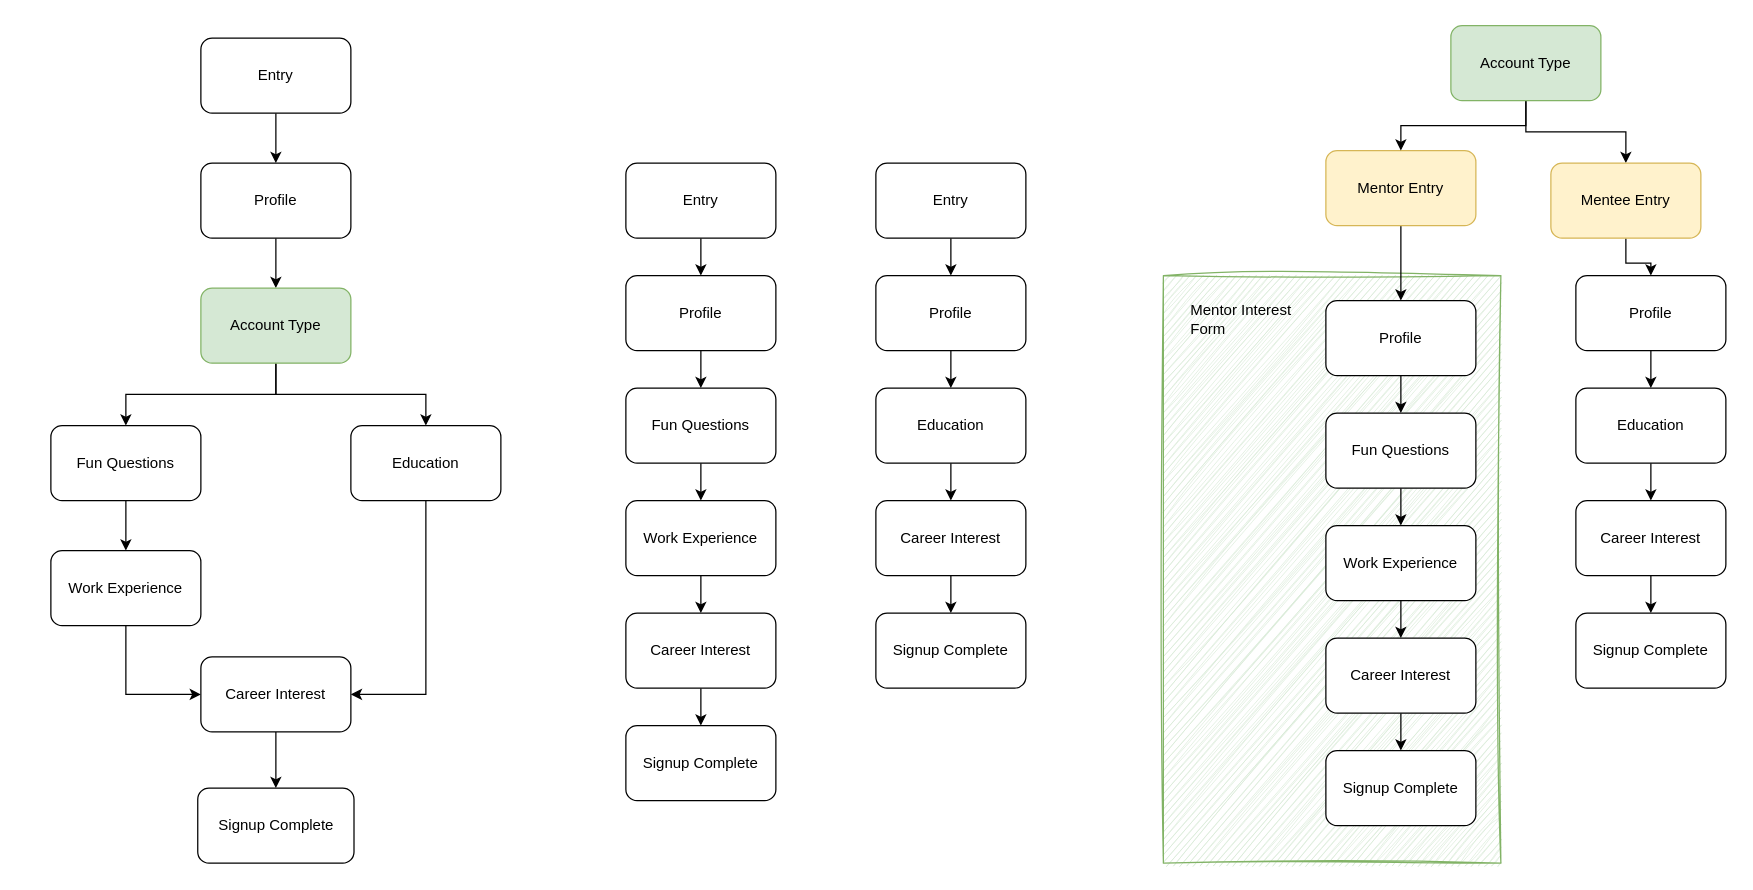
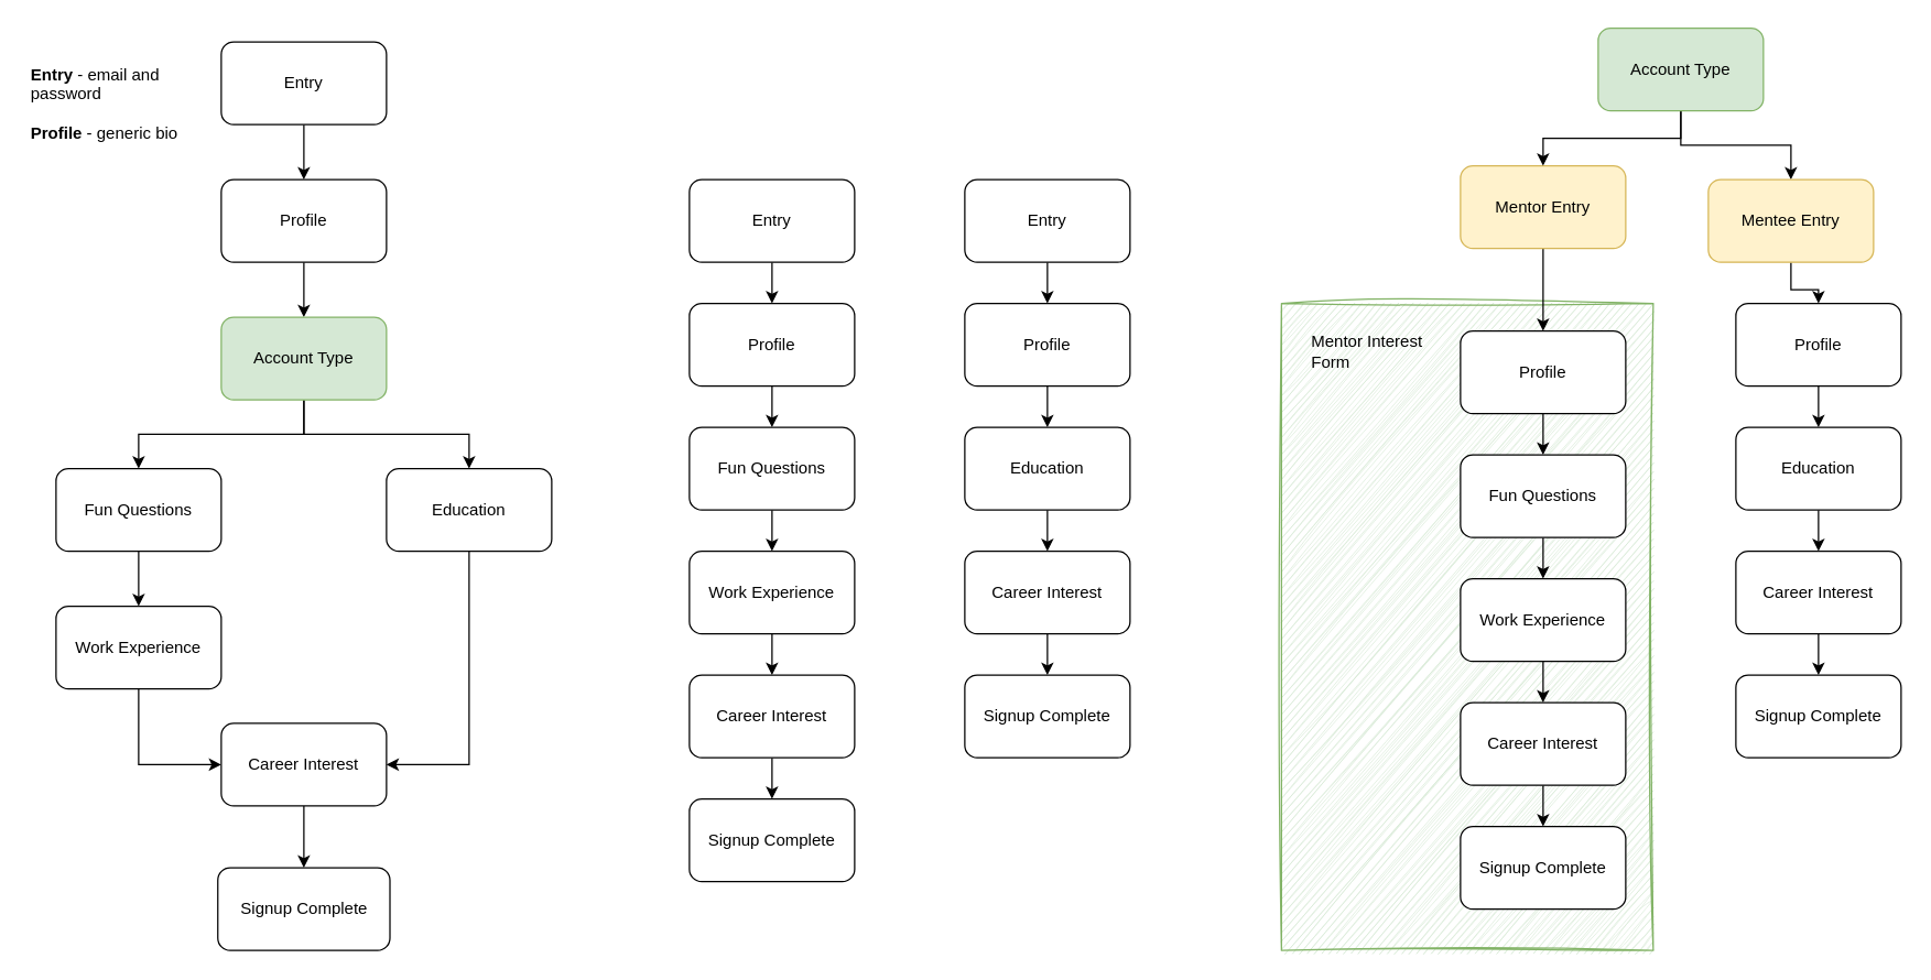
+ <mxCell id="19" value="&lt;div&gt;&lt;b&gt;Entry &lt;/b&gt;- email and&amp;nbsp;&lt;/div&gt;&lt;div&gt;password&lt;/div&gt;&lt;div&gt;&lt;br&gt;&lt;/div&gt;&lt;div&gt;&lt;b&gt;Profile &lt;/b&gt;- generic bio&lt;/div&gt;&lt;div&gt;&lt;br&gt;&lt;/div&gt;" style="text;html=1;whiteSpace=wrap;overflow=hidden;rounded=0;" parent="1" vertex="1"><mxGeometry x="20" y="40" width="130" height="80" as="geometry" /></mxCell>
